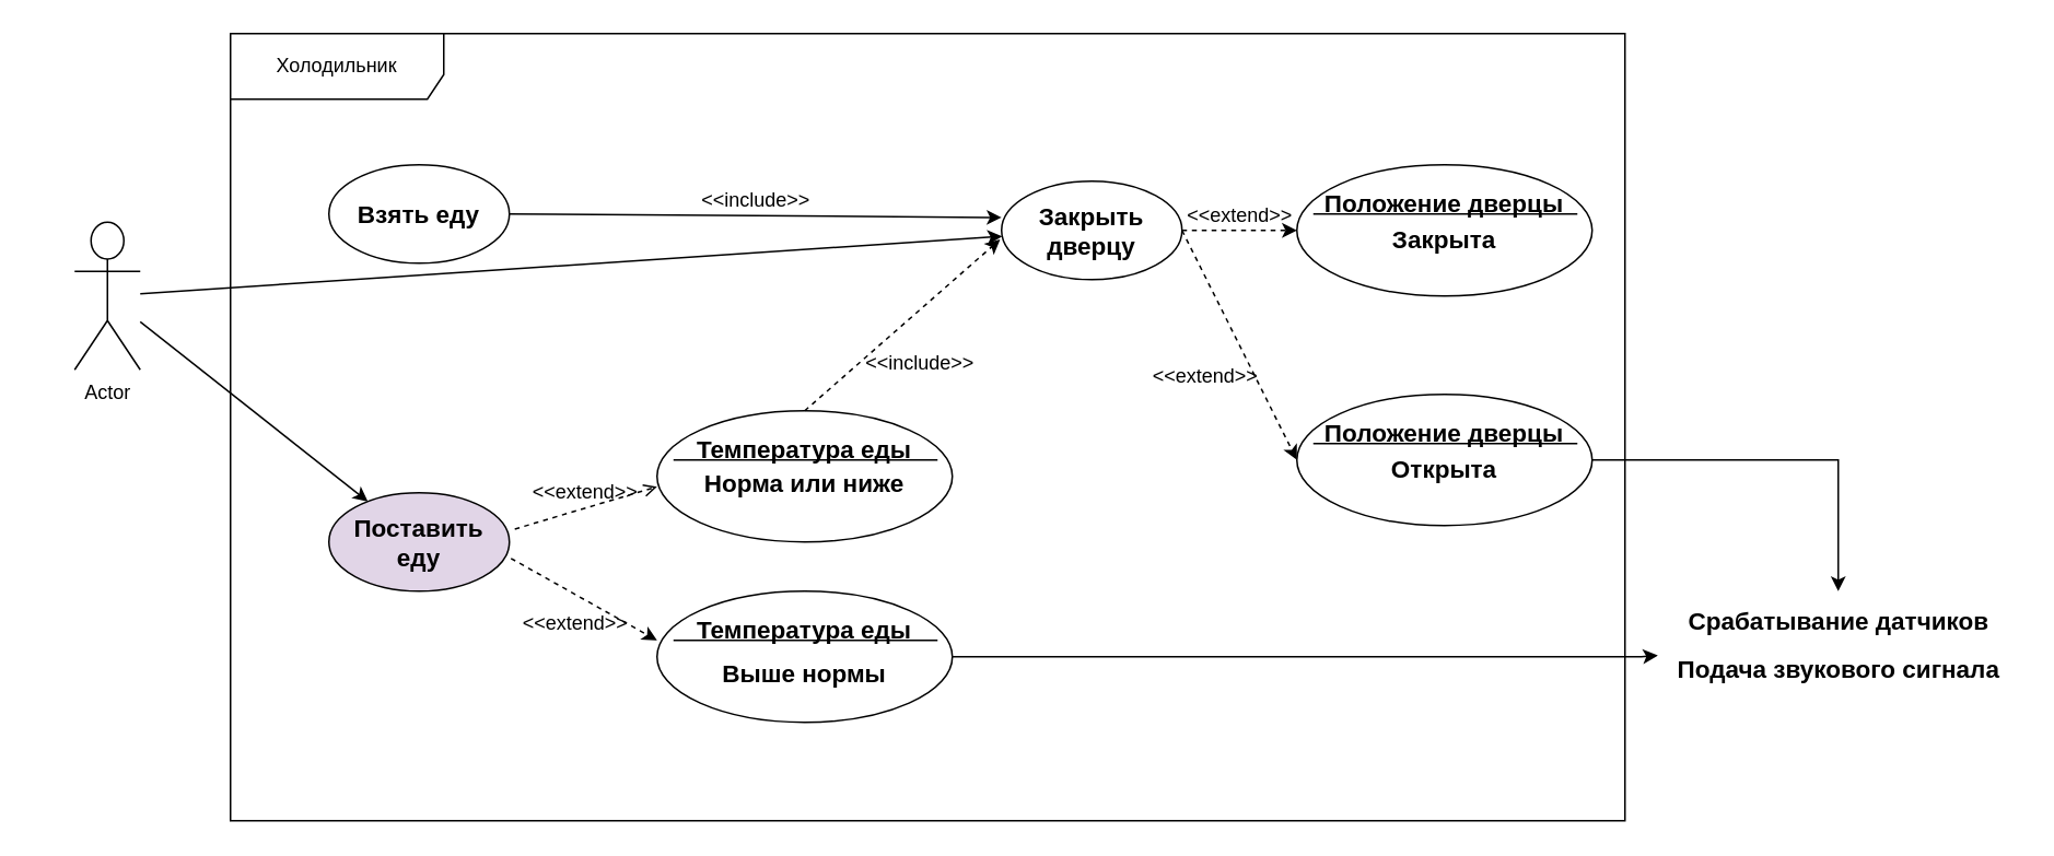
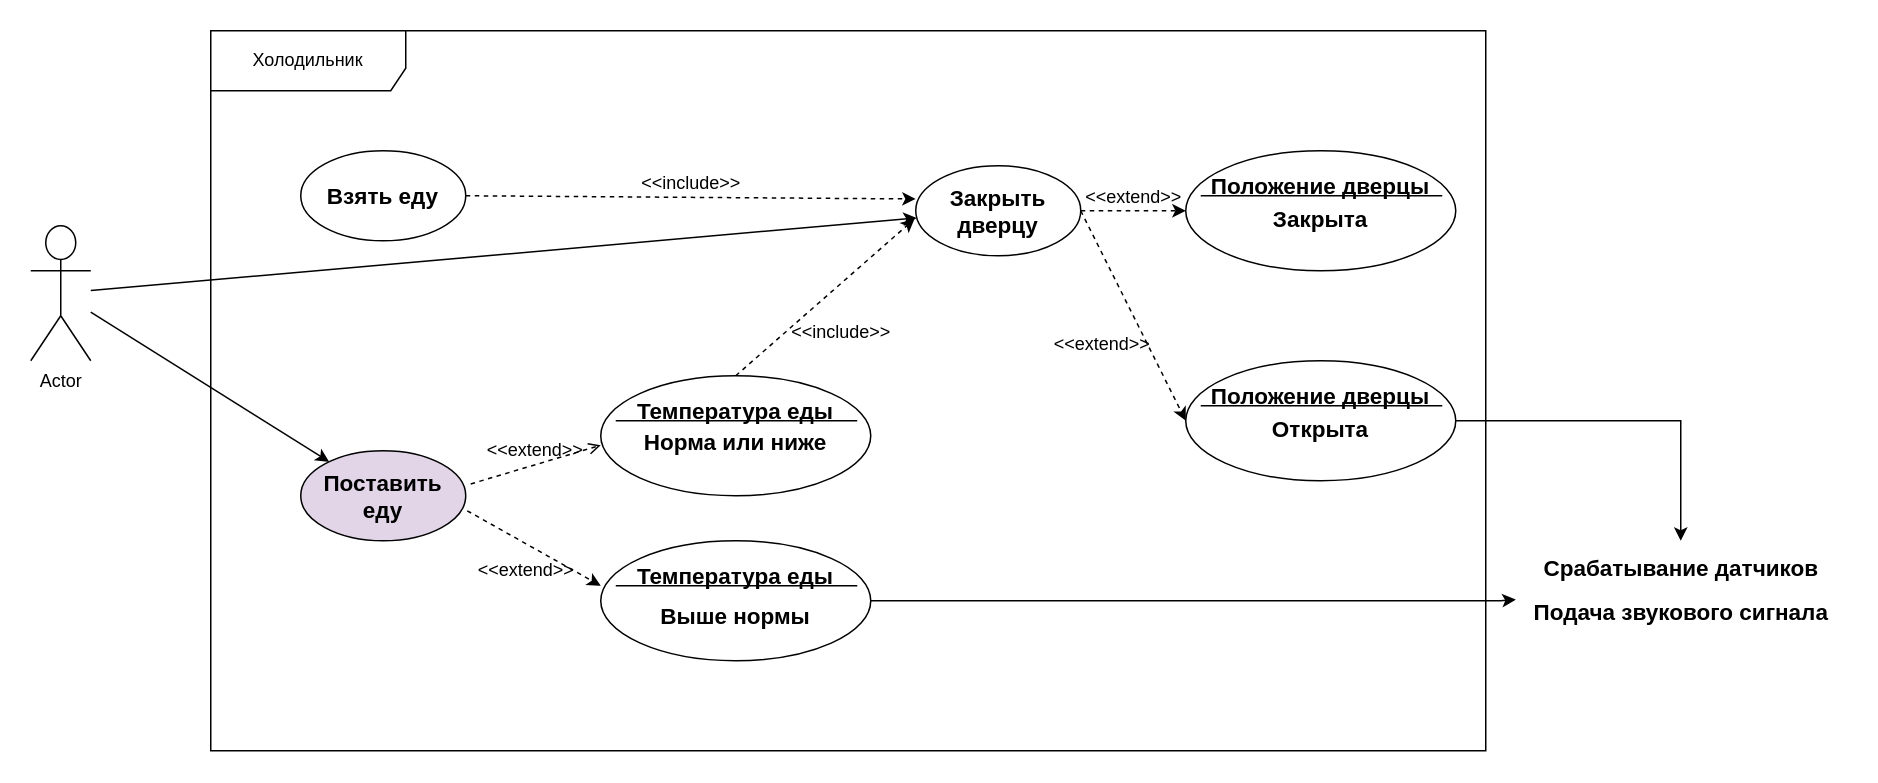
- <mxCell id="19" value="&amp;lt;&amp;lt;include&amp;gt;&amp;gt;" style="html=1;verticalAlign=bottom;labelBackgroundColor=none;endArrow=classic;endFill=1;dashed=0;rounded=0;exitX=1;exitY=0.5;exitDx=0;exitDy=0;entryX=0;entryY=0.369;entryDx=0;entryDy=0;entryPerimeter=0;fontSize=12;" edge="1" parent="1" source="6" target="18"><mxGeometry width="160" relative="1" as="geometry"><mxPoint x="320" y="290" as="sourcePoint" /><mxPoint x="480" y="290" as="targetPoint" /></mxGeometry></mxCell>
+ <mxCell id="19" value="&amp;lt;&amp;lt;include&amp;gt;&amp;gt;" style="html=1;verticalAlign=bottom;labelBackgroundColor=none;endArrow=classic;endFill=1;dashed=1;rounded=0;exitX=1;exitY=0.5;exitDx=0;exitDy=0;entryX=0;entryY=0.369;entryDx=0;entryDy=0;entryPerimeter=0;fontSize=12;" edge="1" parent="1" source="6" target="18"><mxGeometry width="160" relative="1" as="geometry"><mxPoint x="320" y="290" as="sourcePoint" /><mxPoint x="480" y="290" as="targetPoint" /></mxGeometry></mxCell>
- <mxCell id="5" value="Actor" style="shape=umlActor;verticalLabelPosition=bottom;verticalAlign=top;html=1;" vertex="1" parent="1"><mxGeometry x="45" y="135" width="40" height="90" as="geometry" /></mxCell>
+ <mxCell id="5" value="Actor" style="shape=umlActor;verticalLabelPosition=bottom;verticalAlign=top;html=1;" vertex="1" parent="1"><mxGeometry x="20" y="150" width="40" height="90" as="geometry" /></mxCell>
